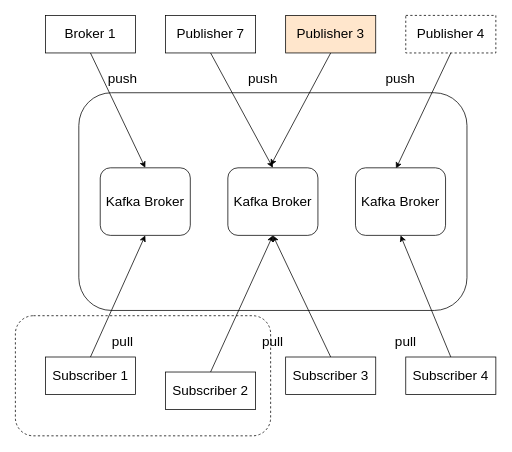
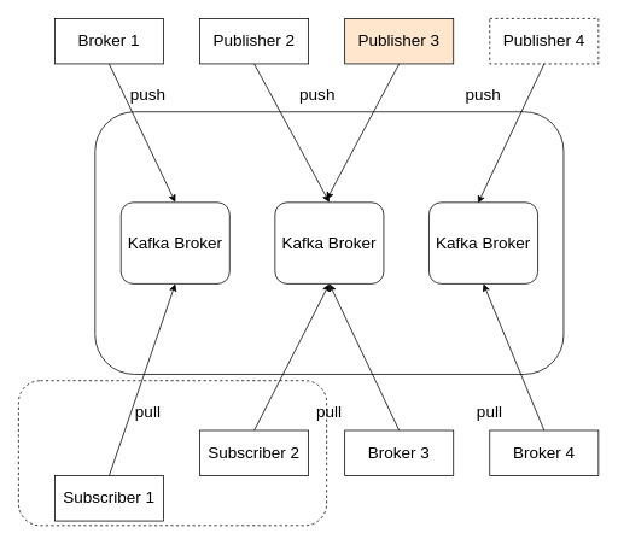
- <mxCell id="7" value="Publisher 7" style="rounded=0;whiteSpace=wrap;html=1;fontSize=18;" vertex="1" parent="1"><mxGeometry x="220" y="20" width="120" height="50" as="geometry" /></mxCell>
+ <mxCell id="7" value="Publisher 2" style="rounded=0;whiteSpace=wrap;html=1;fontSize=18;" vertex="1" parent="1"><mxGeometry x="220" y="20" width="120" height="50" as="geometry" /></mxCell>
- <mxCell id="16" value="Subscriber 1" style="rounded=0;whiteSpace=wrap;html=1;fontSize=18;" vertex="1" parent="1"><mxGeometry x="60" y="475" width="120" height="50" as="geometry" /></mxCell>
+ <mxCell id="16" value="Subscriber 1" style="rounded=0;whiteSpace=wrap;html=1;fontSize=18;" vertex="1" parent="1"><mxGeometry x="60" y="525" width="120" height="50" as="geometry" /></mxCell>
- <mxCell id="20" value="Subscriber 3" style="rounded=0;whiteSpace=wrap;html=1;fontSize=18;" vertex="1" parent="1"><mxGeometry x="380" y="475" width="120" height="50" as="geometry" /></mxCell>
+ <mxCell id="20" value="Broker 3" style="rounded=0;whiteSpace=wrap;html=1;fontSize=18;" vertex="1" parent="1"><mxGeometry x="380" y="475" width="120" height="50" as="geometry" /></mxCell>
- <mxCell id="22" value="Subscriber 4" style="rounded=0;whiteSpace=wrap;html=1;fontSize=18;" vertex="1" parent="1"><mxGeometry x="540" y="475" width="120" height="50" as="geometry" /></mxCell>
+ <mxCell id="22" value="Broker 4" style="rounded=0;whiteSpace=wrap;html=1;fontSize=18;" vertex="1" parent="1"><mxGeometry x="540" y="475" width="120" height="50" as="geometry" /></mxCell>
- <mxCell id="18" value="Subscriber 2" style="rounded=0;whiteSpace=wrap;html=1;fontSize=18;" vertex="1" parent="1"><mxGeometry x="220" y="495" width="120" height="50" as="geometry" /></mxCell>
+ <mxCell id="18" value="Subscriber 2" style="rounded=0;whiteSpace=wrap;html=1;fontSize=18;" vertex="1" parent="1"><mxGeometry x="220" y="475" width="120" height="50" as="geometry" /></mxCell>
